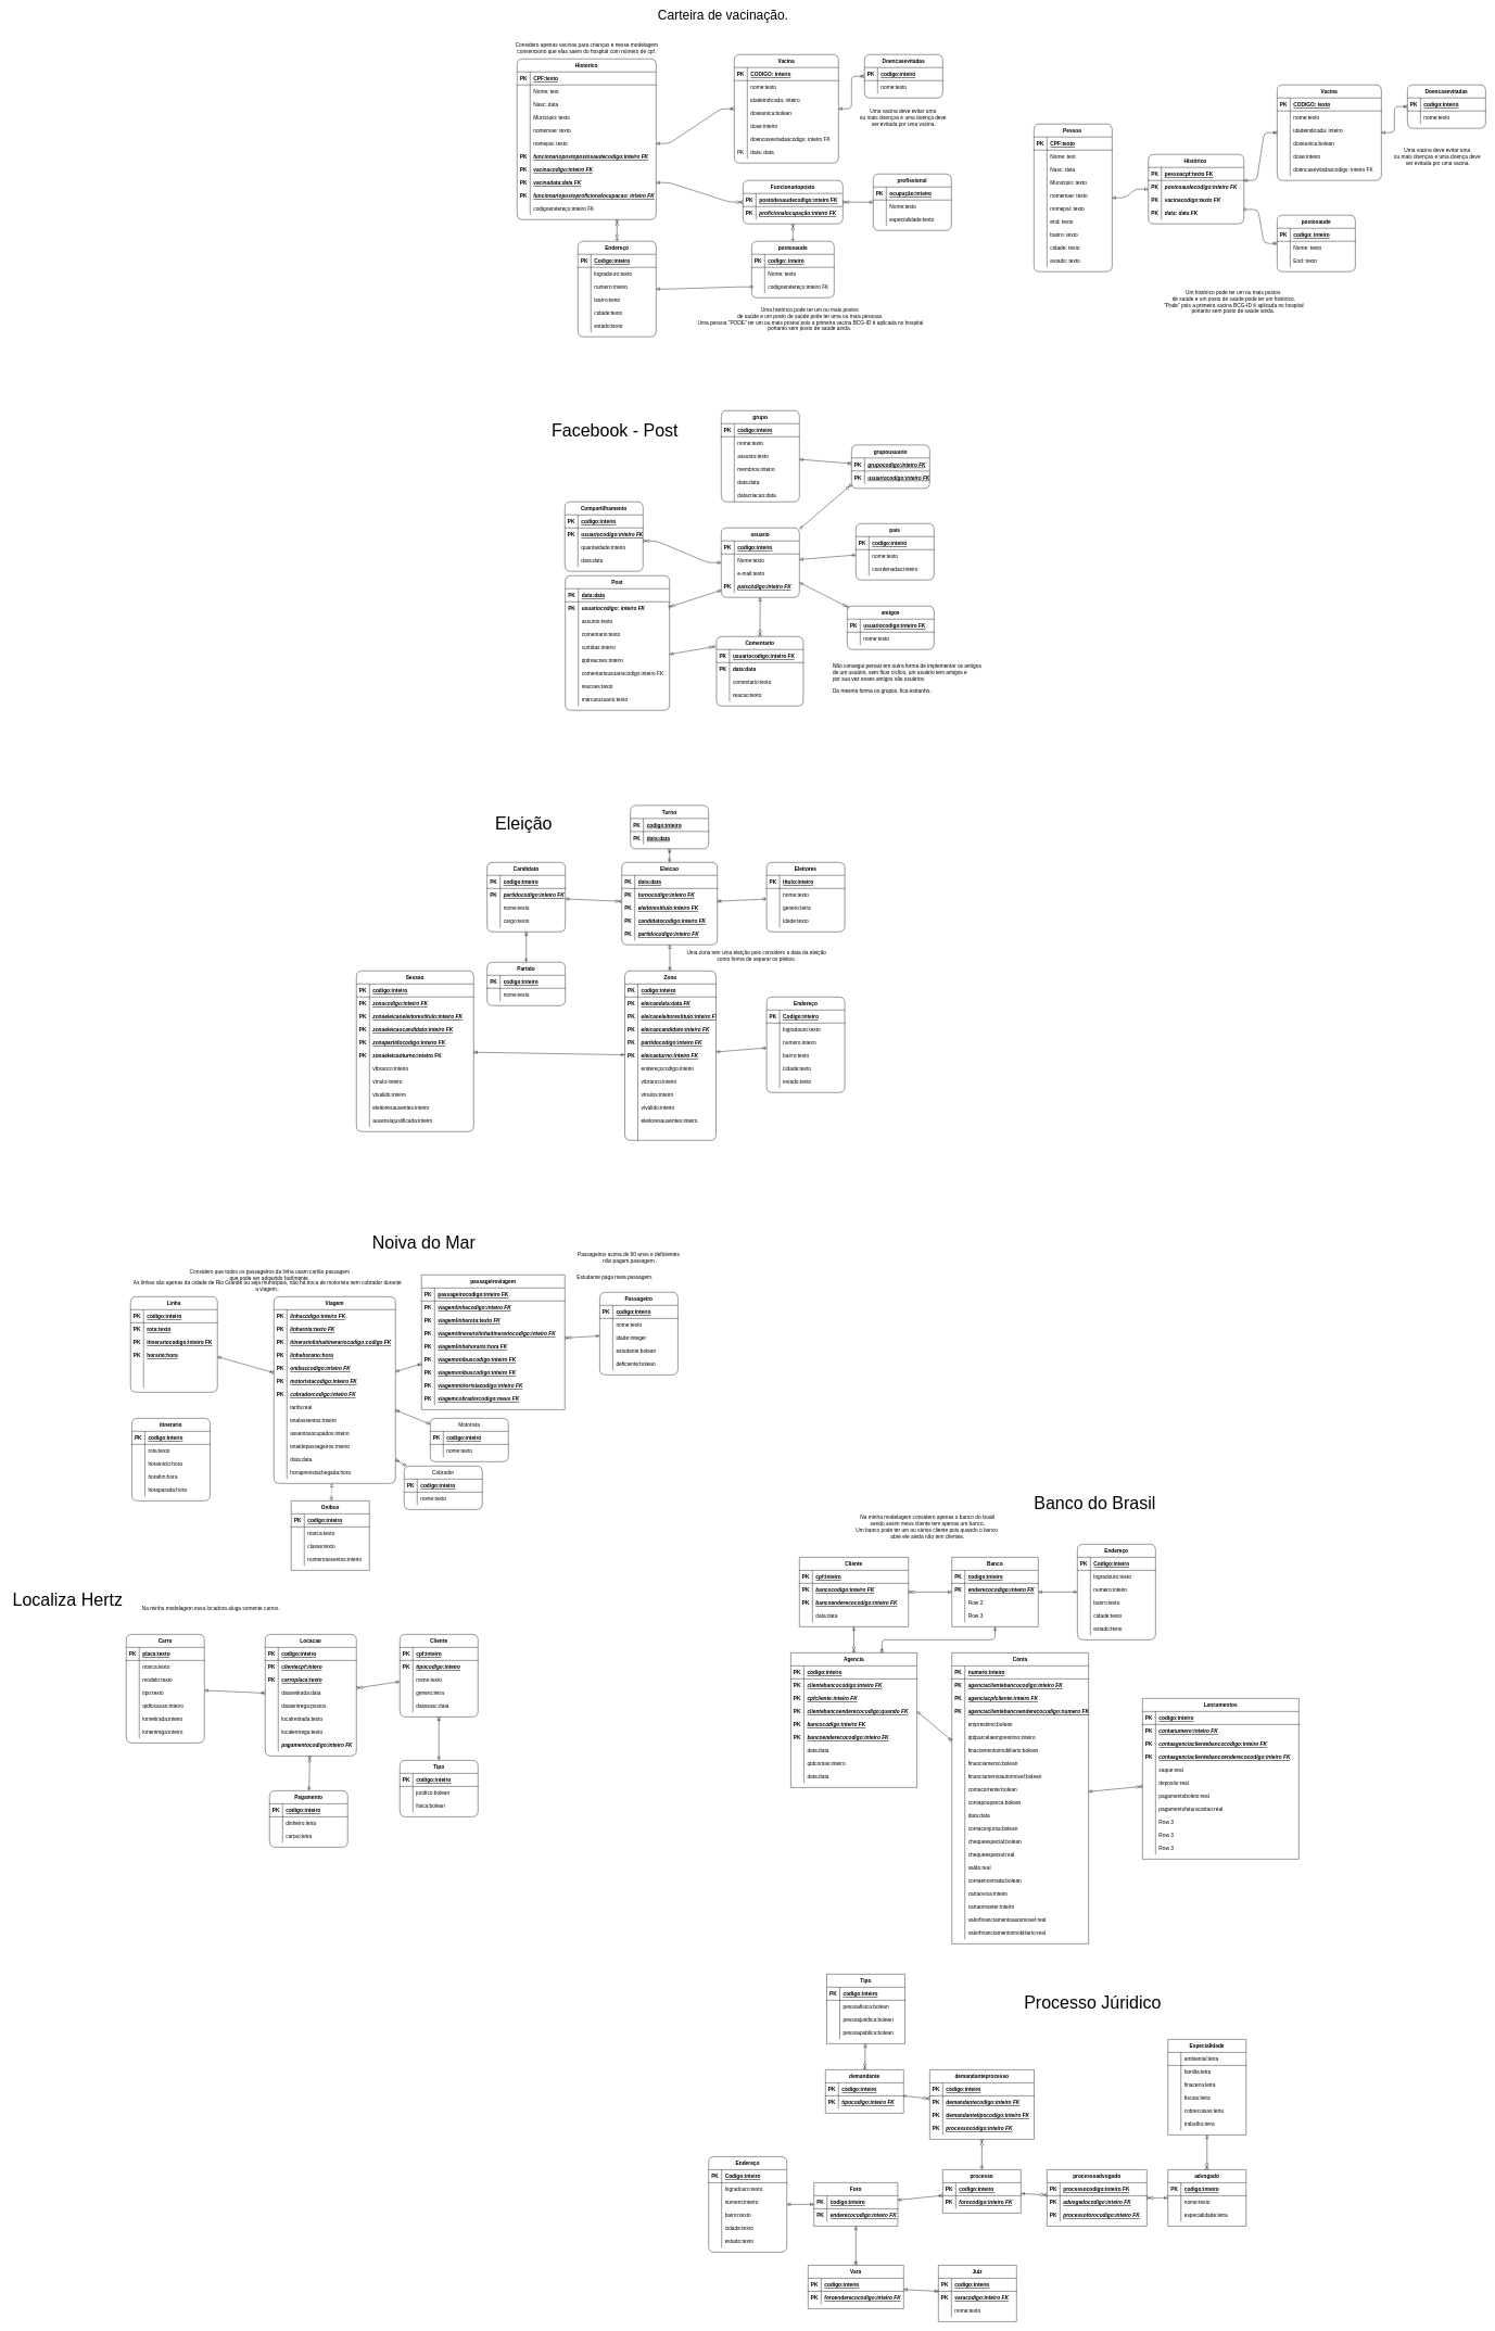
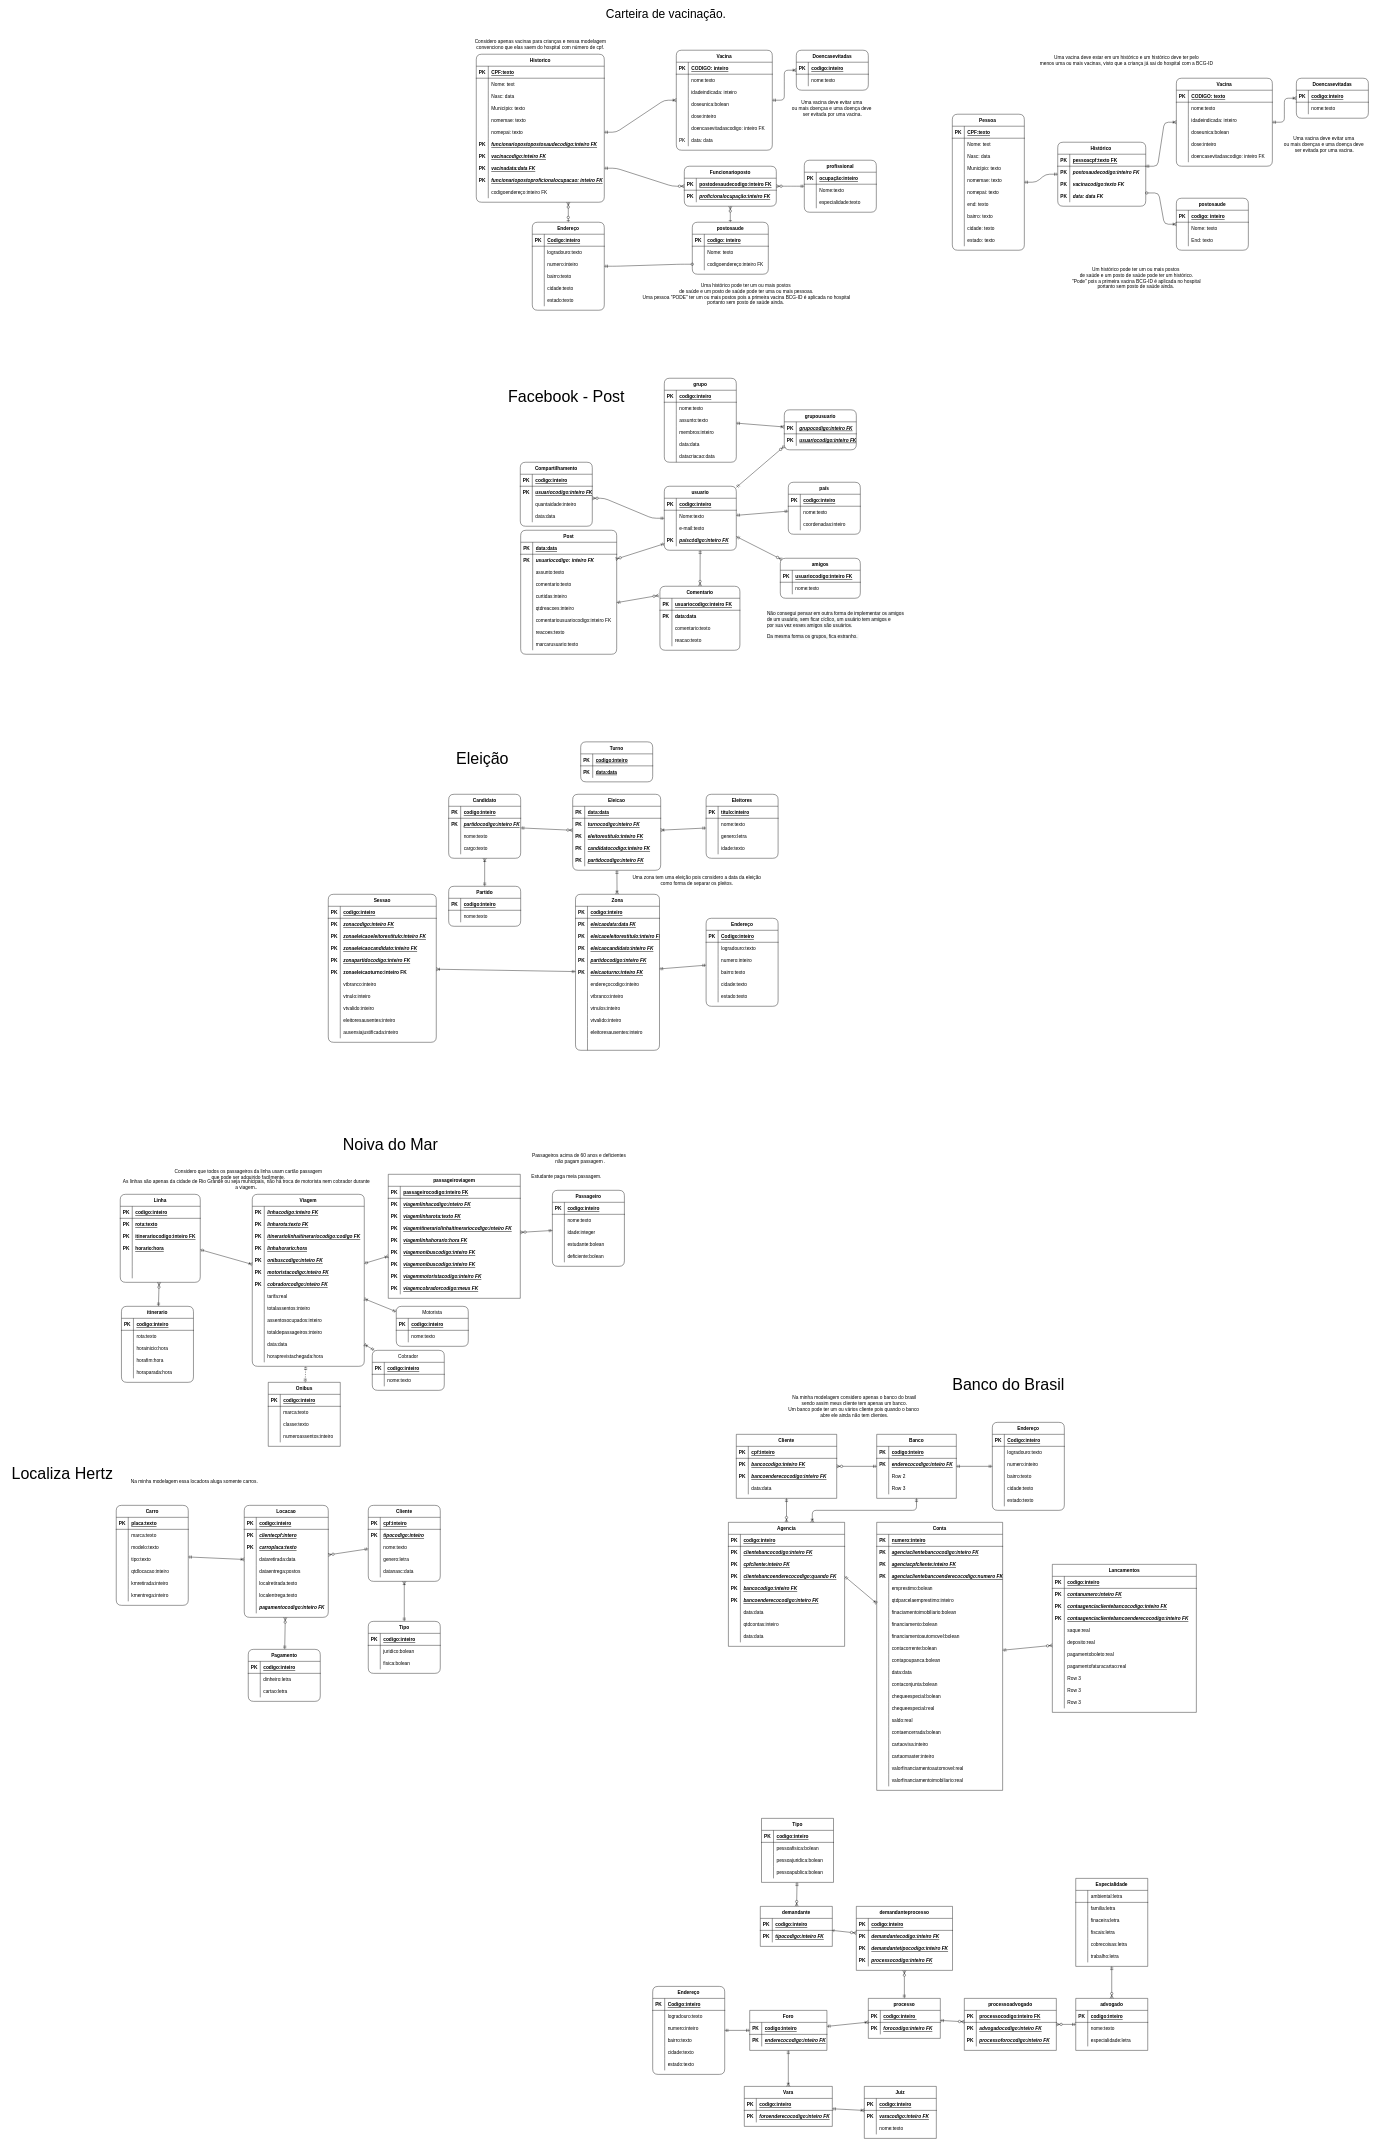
+ <mxCell id="4" value="Uma vacina deve estar em um histórico e um histórico deve ter pelo &lt;br&gt;menos uma ou mais vacinas, visto que a criança já sai do hospital com a BCG-ID" style="text;html=1;align=center;verticalAlign=middle;resizable=0;points=[];autosize=1;rounded=1;" parent="1" vertex="1"><mxGeometry x="2590" y="135" width="450" height="30" as="geometry" /></mxCell>
- <mxCell id="364" value="" style="fontSize=12;html=1;endArrow=ERoneToMany;endFill=0;startArrow=ERmandOne;startFill=0;" parent="1" source="301" target="436" edge="1"><mxGeometry width="100" height="100" relative="1" as="geometry"><mxPoint x="1310" y="2155" as="sourcePoint" /><mxPoint x="1410" y="2055" as="targetPoint" /></mxGeometry></mxCell>
+ <mxCell id="533" value="" style="fontSize=12;html=1;endArrow=ERzeroToMany;endFill=1;startArrow=ERmandOne;startFill=0;" parent="1" source="553" target="534" edge="1"><mxGeometry width="100" height="100" relative="1" as="geometry"><mxPoint x="700" y="3325" as="sourcePoint" /><mxPoint x="800" y="3225" as="targetPoint" /></mxGeometry></mxCell>
- <mxCell id="754" value="&lt;font style=&quot;font-size: 40px&quot;&gt;Processo Júridico&lt;/font&gt;" style="text;html=1;align=center;verticalAlign=middle;resizable=0;points=[];autosize=1;" parent="1" vertex="1"><mxGeometry x="2350" y="4595" width="330" height="30" as="geometry" /></mxCell>
